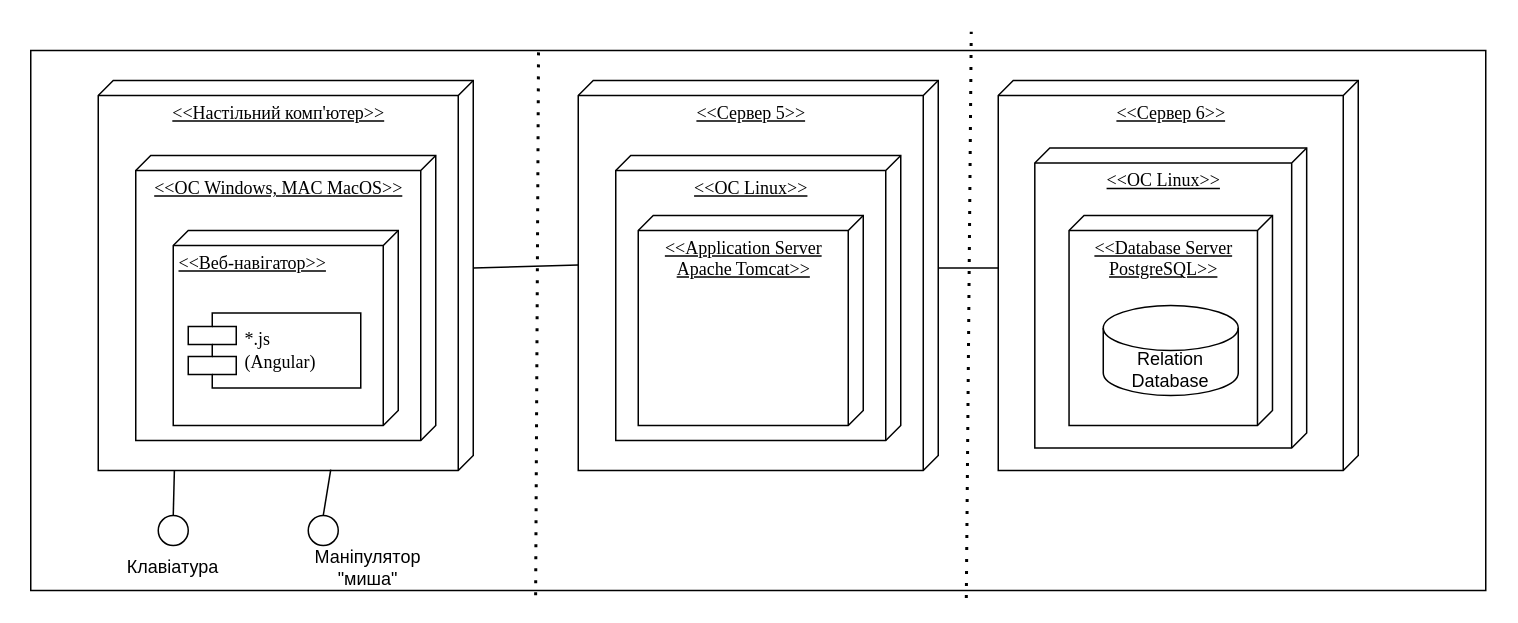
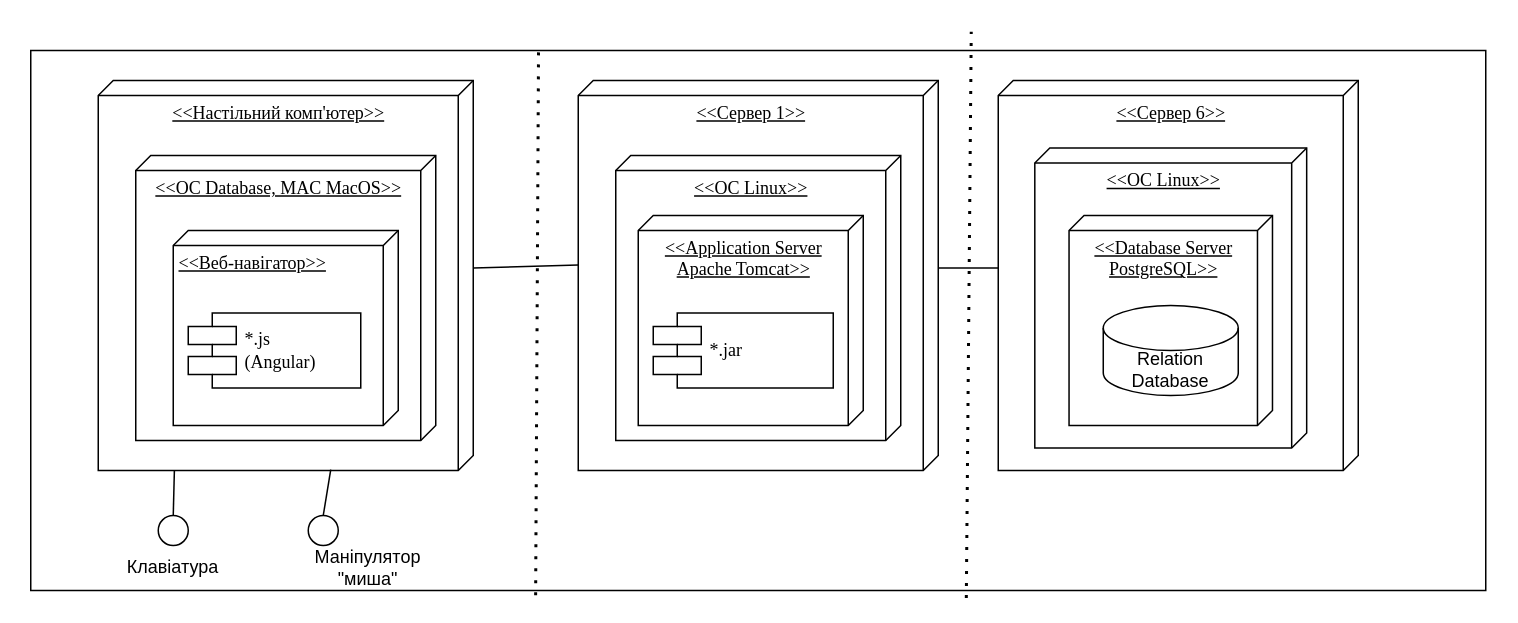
- <mxCell id="4" value="&amp;lt;&amp;lt;Сервер 5&amp;gt;&amp;gt;" style="verticalAlign=top;align=center;spacingTop=8;spacingLeft=2;spacingRight=12;shape=cube;size=10;direction=south;fontStyle=4;html=1;rounded=0;shadow=0;comic=0;labelBackgroundColor=none;strokeWidth=1;fontFamily=Verdana;fontSize=12" parent="1" vertex="1"><mxGeometry x="385" y="53" width="240" height="260" as="geometry" /></mxCell>
+ <mxCell id="4" value="&amp;lt;&amp;lt;Сервер 1&amp;gt;&amp;gt;" style="verticalAlign=top;align=center;spacingTop=8;spacingLeft=2;spacingRight=12;shape=cube;size=10;direction=south;fontStyle=4;html=1;rounded=0;shadow=0;comic=0;labelBackgroundColor=none;strokeWidth=1;fontFamily=Verdana;fontSize=12" parent="1" vertex="1"><mxGeometry x="385" y="53" width="240" height="260" as="geometry" /></mxCell>
- <mxCell id="6" value="&amp;lt;&amp;lt;ОС Windows, MAC MacOS&amp;gt;&amp;gt;" style="verticalAlign=top;align=center;spacingTop=8;spacingLeft=2;spacingRight=12;shape=cube;size=10;direction=south;fontStyle=4;html=1;rounded=0;shadow=0;comic=0;labelBackgroundColor=none;strokeWidth=1;fontFamily=Verdana;fontSize=12" vertex="1" parent="1"><mxGeometry x="90" y="103" width="200" height="190" as="geometry" /></mxCell>
+ <mxCell id="6" value="&amp;lt;&amp;lt;ОС Database, MAC MacOS&amp;gt;&amp;gt;" style="verticalAlign=top;align=center;spacingTop=8;spacingLeft=2;spacingRight=12;shape=cube;size=10;direction=south;fontStyle=4;html=1;rounded=0;shadow=0;comic=0;labelBackgroundColor=none;strokeWidth=1;fontFamily=Verdana;fontSize=12" vertex="1" parent="1"><mxGeometry x="90" y="103" width="200" height="190" as="geometry" /></mxCell>
+ <mxCell id="11" value="*.jar" style="shape=component;align=left;spacingLeft=36;rounded=0;shadow=0;comic=0;labelBackgroundColor=none;strokeWidth=1;fontFamily=Verdana;fontSize=12;html=1;" parent="1" vertex="1"><mxGeometry x="435" y="208" width="120" height="50" as="geometry" /></mxCell>
